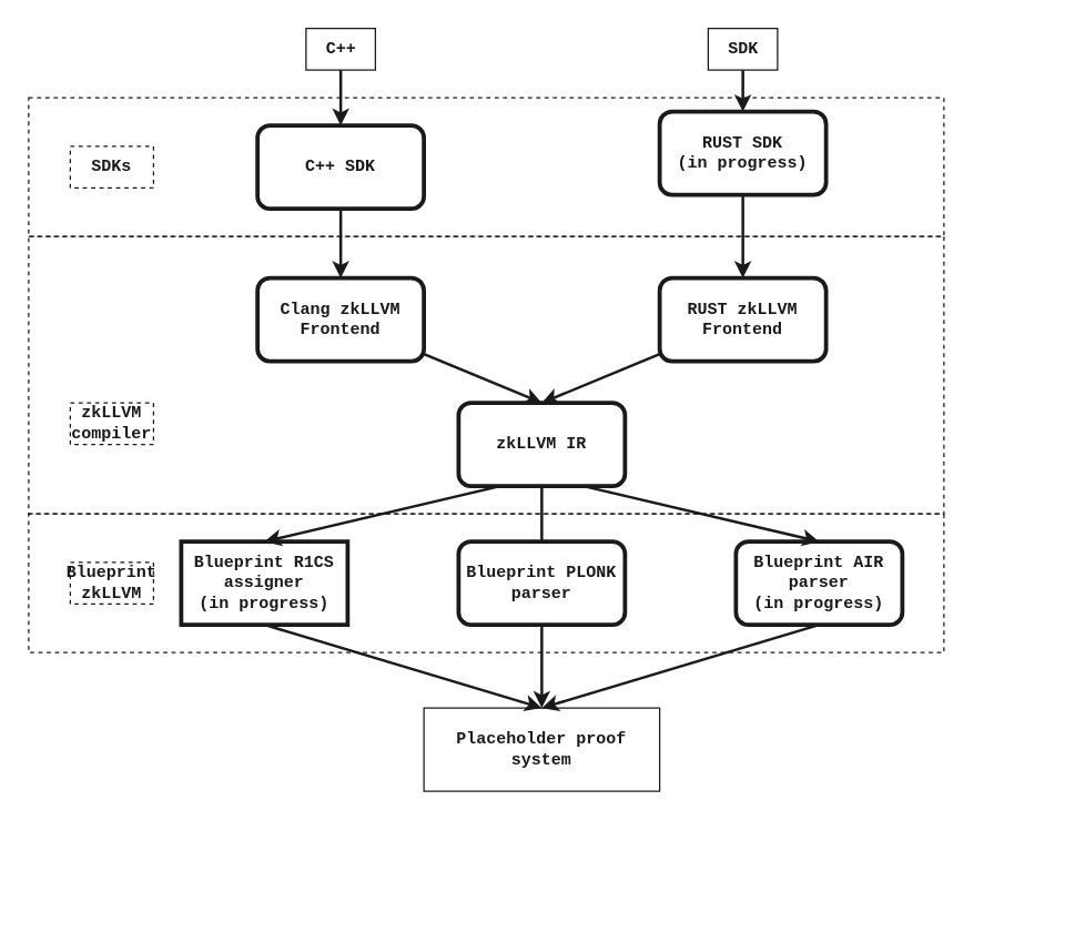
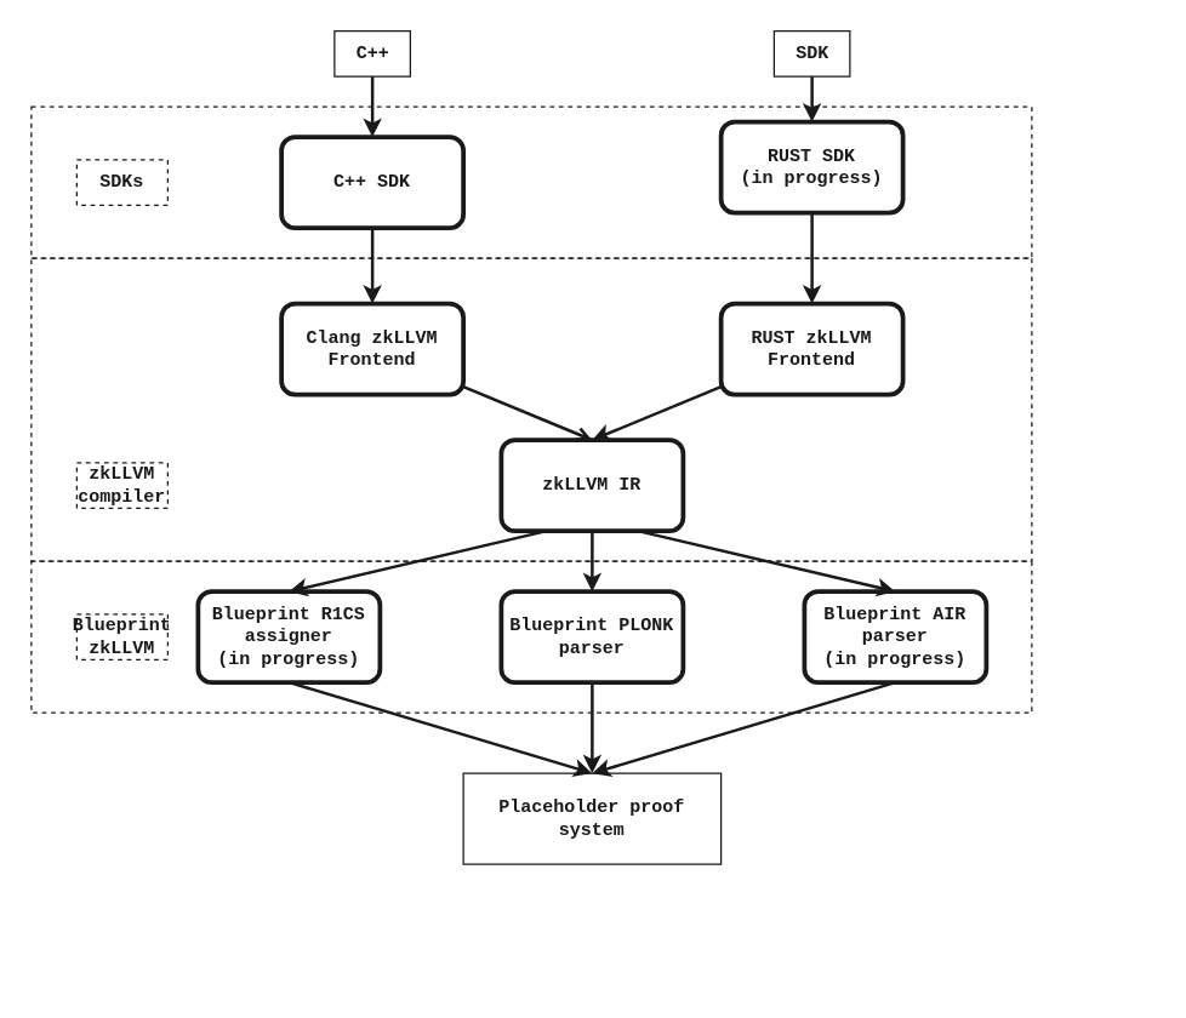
- <mxCell id="5" style="rounded=0;orthogonalLoop=1;jettySize=auto;html=1;entryX=0.5;entryY=0;entryDx=0;entryDy=0;strokeColor=#1A1A1A;fontFamily=Courier New;labelBackgroundColor=default;strokeWidth=2;fontColor=#1A1A1A;" parent="1" source="6" target="18" edge="1"><mxGeometry relative="1" as="geometry" /></mxCell>
+ <mxCell id="5" style="rounded=0;orthogonalLoop=1;jettySize=auto;html=1;entryX=0.5;entryY=0;entryDx=0;entryDy=0;strokeColor=#1A1A1A;fontFamily=Courier New;labelBackgroundColor=default;strokeWidth=2;fontColor=#1A1A1A;endArrow=open;" parent="1" source="6" target="18" edge="1"><mxGeometry relative="1" as="geometry" /></mxCell>
- <mxCell id="32" value="&lt;div&gt;zkLLVM&lt;/div&gt;&lt;div&gt;compiler&lt;br&gt;&lt;/div&gt;" style="text;html=1;strokeColor=#1A1A1A;fillColor=none;align=center;verticalAlign=middle;whiteSpace=wrap;rounded=0;dashed=1;fontFamily=Courier New;fontColor=#1A1A1A;fontStyle=1" parent="1" vertex="1"><mxGeometry x="50" y="290" width="60" height="30" as="geometry" /></mxCell>
+ <mxCell id="32" value="&lt;div&gt;zkLLVM&lt;/div&gt;&lt;div&gt;compiler&lt;br&gt;&lt;/div&gt;" style="text;html=1;strokeColor=#1A1A1A;fillColor=none;align=center;verticalAlign=middle;whiteSpace=wrap;rounded=0;dashed=1;fontFamily=Courier New;fontColor=#1A1A1A;fontStyle=1" parent="1" vertex="1"><mxGeometry x="50" y="305" width="60" height="30" as="geometry" /></mxCell>
- <mxCell id="15" style="edgeStyle=none;rounded=0;orthogonalLoop=1;jettySize=auto;html=1;entryX=0.5;entryY=0;entryDx=0;entryDy=0;strokeColor=#1A1A1A;exitX=0.5;exitY=1;exitDx=0;exitDy=0;fontFamily=Courier New;strokeWidth=2;fontColor=#1A1A1A;endArrow=none;" parent="1" source="18" target="22" edge="1"><mxGeometry relative="1" as="geometry" /></mxCell>
+ <mxCell id="15" style="edgeStyle=none;rounded=0;orthogonalLoop=1;jettySize=auto;html=1;entryX=0.5;entryY=0;entryDx=0;entryDy=0;strokeColor=#1A1A1A;exitX=0.5;exitY=1;exitDx=0;exitDy=0;fontFamily=Courier New;strokeWidth=2;fontColor=#1A1A1A;" parent="1" source="18" target="22" edge="1"><mxGeometry relative="1" as="geometry" /></mxCell>
- <mxCell id="29" value="&lt;div&gt;Blueprint R1CS assigner&lt;/div&gt;&lt;div&gt;(in progress)&lt;br&gt;&lt;/div&gt;" style="whiteSpace=wrap;html=1;strokeColor=#1A1A1A;fillColor=none;fontFamily=Courier New;fontColor=#1A1A1A;fontStyle=1;labelBackgroundColor=none;strokeWidth=3;rounded=0;" parent="1" vertex="1"><mxGeometry x="130" y="390" width="120" height="60" as="geometry" /></mxCell>
+ <mxCell id="29" value="&lt;div&gt;Blueprint R1CS assigner&lt;/div&gt;&lt;div&gt;(in progress)&lt;br&gt;&lt;/div&gt;" style="rounded=1;whiteSpace=wrap;html=1;strokeColor=#1A1A1A;fillColor=none;fontFamily=Courier New;fontColor=#1A1A1A;fontStyle=1;labelBackgroundColor=none;strokeWidth=3;" parent="1" vertex="1"><mxGeometry x="130" y="390" width="120" height="60" as="geometry" /></mxCell>
